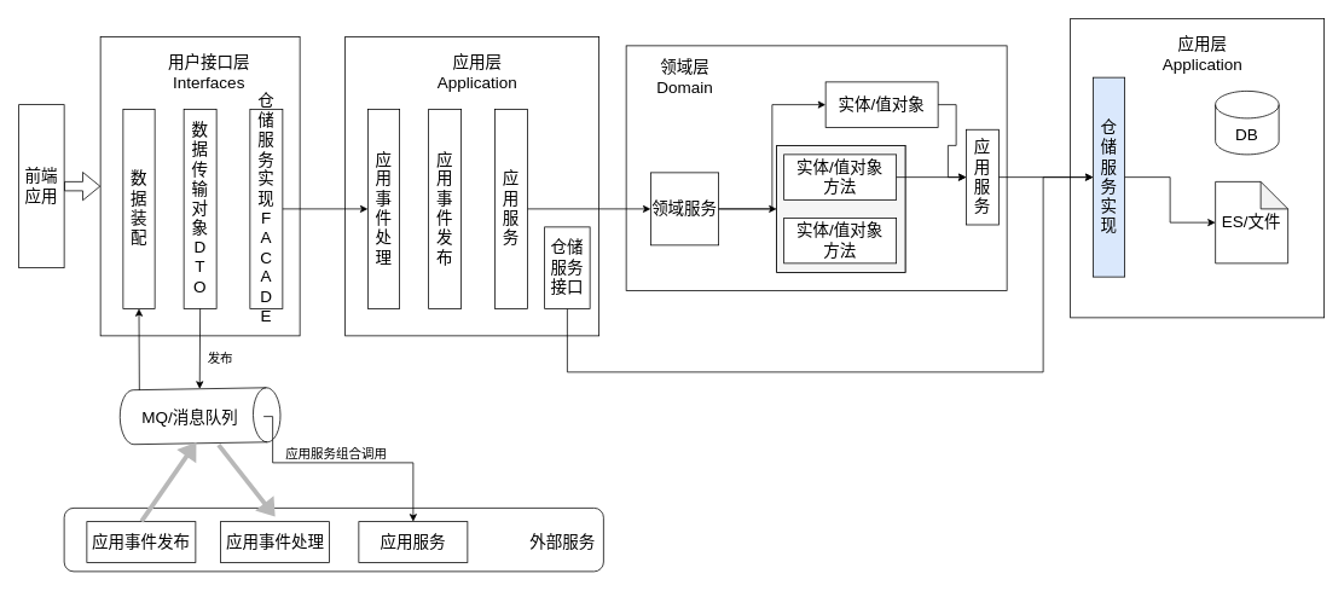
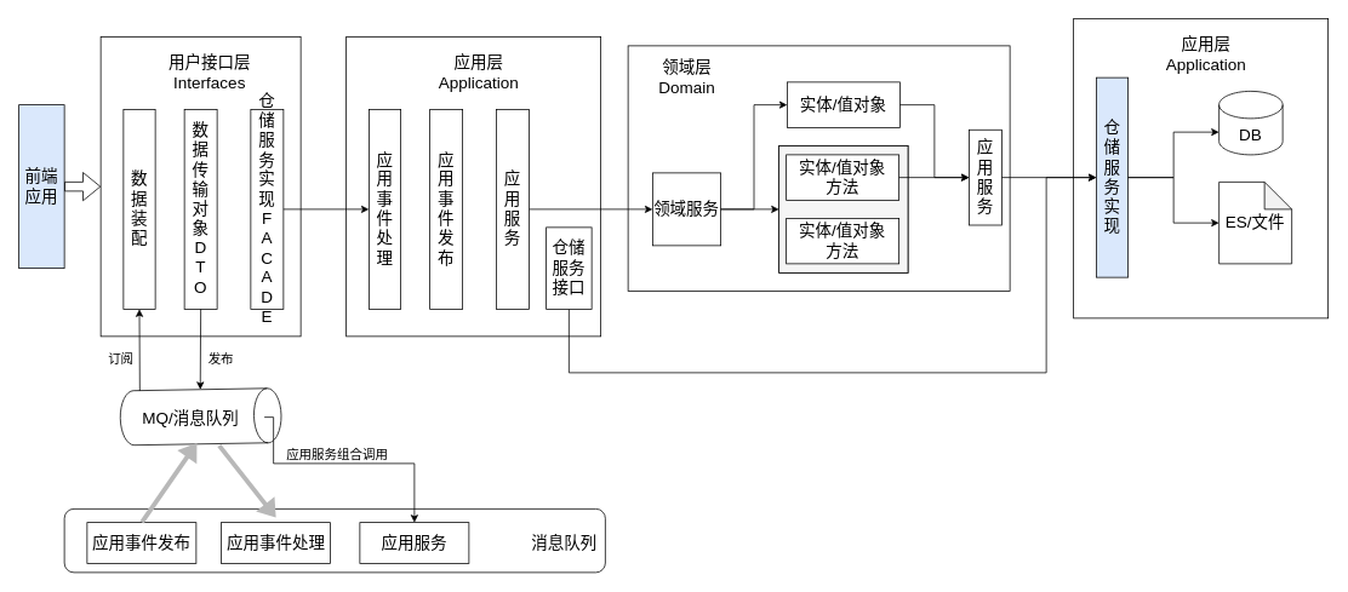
- <mxCell id="6" value="&lt;div&gt;&lt;span style=&quot;font-size: 18px&quot;&gt;实体/值对象&lt;/span&gt;&lt;/div&gt;" style="rounded=0;whiteSpace=wrap;html=1;align=center;" vertex="1" parent="2"><mxGeometry x="220" y="40" width="124" height="50" as="geometry" /></mxCell>
+ <mxCell id="6" value="&lt;div&gt;&lt;span style=&quot;font-size: 18px&quot;&gt;实体/值对象&lt;/span&gt;&lt;/div&gt;" style="rounded=0;whiteSpace=wrap;html=1;align=center;" vertex="1" parent="2"><mxGeometry x="175" y="40" width="124" height="50" as="geometry" /></mxCell>
+ <mxCell id="21" style="edgeStyle=orthogonalEdgeStyle;rounded=0;orthogonalLoop=1;jettySize=auto;html=1;exitX=1;exitY=0.5;exitDx=0;exitDy=0;entryX=0;entryY=0;entryDx=0;entryDy=45;entryPerimeter=0;labelBackgroundColor=#B8B8B8;fillColor=none;" edge="1" parent="16" source="19" target="20"><mxGeometry relative="1" as="geometry" /></mxCell>
- <mxCell id="25" value="&lt;font style=&quot;font-size: 18px&quot;&gt;前端&lt;br&gt;应用&lt;/font&gt;" style="rounded=0;whiteSpace=wrap;html=1;" vertex="1" parent="1"><mxGeometry x="20" y="115" width="50" height="180" as="geometry" /></mxCell>
+ <mxCell id="25" value="&lt;font style=&quot;font-size: 18px&quot;&gt;前端&lt;br&gt;应用&lt;/font&gt;" style="rounded=0;whiteSpace=wrap;html=1;fillColor=#dae8fc;" vertex="1" parent="1"><mxGeometry x="20" y="115" width="50" height="180" as="geometry" /></mxCell>
+ <mxCell id="43" value="&lt;font style=&quot;font-size: 14px&quot;&gt;订阅&lt;/font&gt;" style="text;html=1;strokeColor=none;fillColor=none;align=center;verticalAlign=middle;whiteSpace=wrap;rounded=0;" vertex="1" parent="1"><mxGeometry x="110" y="385" width="45" height="20" as="geometry" /></mxCell>
- <mxCell id="51" value="&lt;font style=&quot;font-size: 18px&quot;&gt;外部服务&lt;br&gt;&lt;/font&gt;" style="text;html=1;strokeColor=none;fillColor=none;align=center;verticalAlign=middle;whiteSpace=wrap;rounded=0;" vertex="1" parent="46"><mxGeometry x="495" y="17.5" width="110" height="40" as="geometry" /></mxCell>
+ <mxCell id="51" value="&lt;font style=&quot;font-size: 18px&quot;&gt;消息队列&lt;br&gt;&lt;/font&gt;" style="text;html=1;strokeColor=none;fillColor=none;align=center;verticalAlign=middle;whiteSpace=wrap;rounded=0;" vertex="1" parent="46"><mxGeometry x="495" y="17.5" width="110" height="40" as="geometry" /></mxCell>
